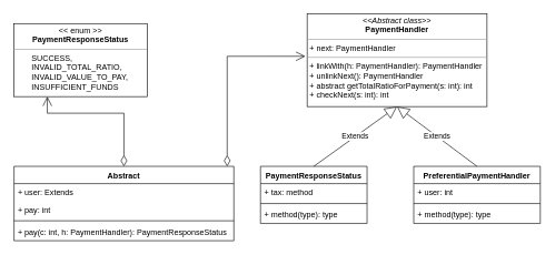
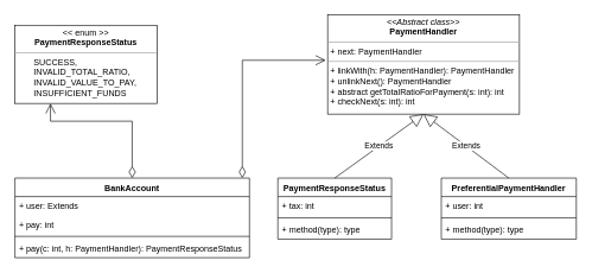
- <mxCell id="14" value="Abstract" style="swimlane;fontStyle=1;align=center;verticalAlign=top;childLayout=stackLayout;horizontal=1;startSize=26;horizontalStack=0;resizeParent=1;resizeParentMax=0;resizeLast=0;collapsible=1;marginBottom=0;" vertex="1" parent="1"><mxGeometry x="20" y="250" width="330" height="112" as="geometry"><mxRectangle x="260" y="260" width="160" height="26" as="alternateBounds" /></mxGeometry></mxCell>
+ <mxCell id="14" value="BankAccount" style="swimlane;fontStyle=1;align=center;verticalAlign=top;childLayout=stackLayout;horizontal=1;startSize=26;horizontalStack=0;resizeParent=1;resizeParentMax=0;resizeLast=0;collapsible=1;marginBottom=0;" vertex="1" parent="1"><mxGeometry x="20" y="250" width="330" height="112" as="geometry"><mxRectangle x="260" y="260" width="160" height="26" as="alternateBounds" /></mxGeometry></mxCell>
- <mxCell id="4" value="+ tax: method" style="text;strokeColor=none;fillColor=none;align=left;verticalAlign=top;spacingLeft=4;spacingRight=4;overflow=hidden;rotatable=0;points=[[0,0.5],[1,0.5]];portConstraint=eastwest;" vertex="1" parent="3"><mxGeometry y="26" width="160" height="26" as="geometry" /></mxCell>
+ <mxCell id="4" value="+ tax: int" style="text;strokeColor=none;fillColor=none;align=left;verticalAlign=top;spacingLeft=4;spacingRight=4;overflow=hidden;rotatable=0;points=[[0,0.5],[1,0.5]];portConstraint=eastwest;" vertex="1" parent="3"><mxGeometry y="26" width="160" height="26" as="geometry" /></mxCell>
